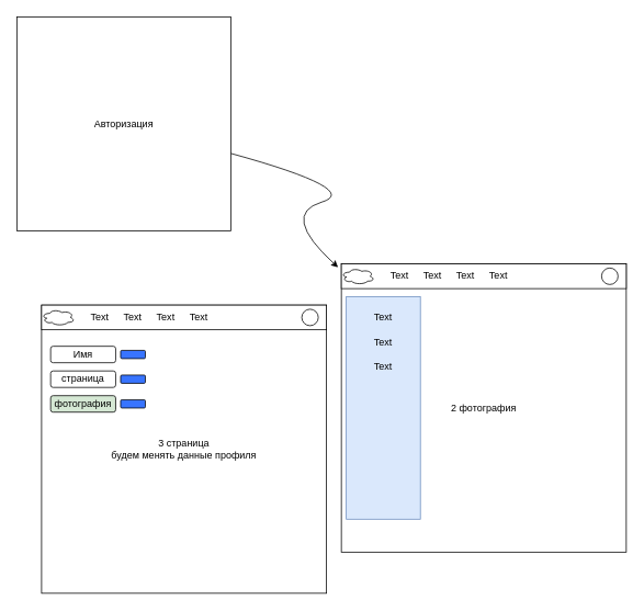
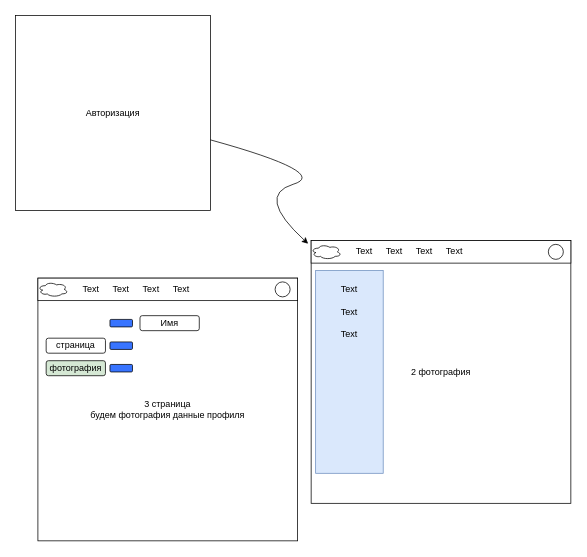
- <mxCell id="22" value="Имя" style="rounded=1;whiteSpace=wrap;html=1;" vertex="1" parent="1"><mxGeometry x="61" y="420" width="79" height="20" as="geometry" /></mxCell>
+ <mxCell id="22" value="Имя" style="rounded=1;whiteSpace=wrap;html=1;" vertex="1" parent="1"><mxGeometry x="186" y="420" width="79" height="20" as="geometry" /></mxCell>
- <mxCell id="14" value="3 страница&lt;br&gt;будем менять данные профиля" style="rounded=0;whiteSpace=wrap;html=1;" vertex="1" parent="1"><mxGeometry x="50" y="370" width="346" height="350" as="geometry" /></mxCell>
+ <mxCell id="14" value="3 страница&lt;br&gt;будем фотография данные профиля" style="rounded=0;whiteSpace=wrap;html=1;" vertex="1" parent="1"><mxGeometry x="50" y="370" width="346" height="350" as="geometry" /></mxCell>
